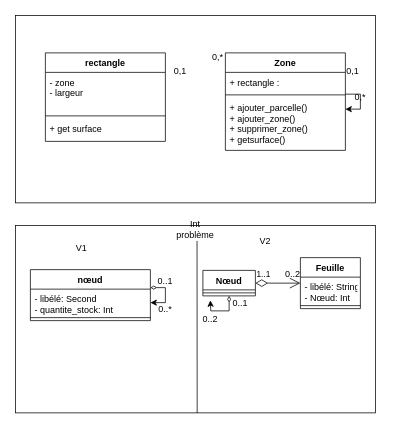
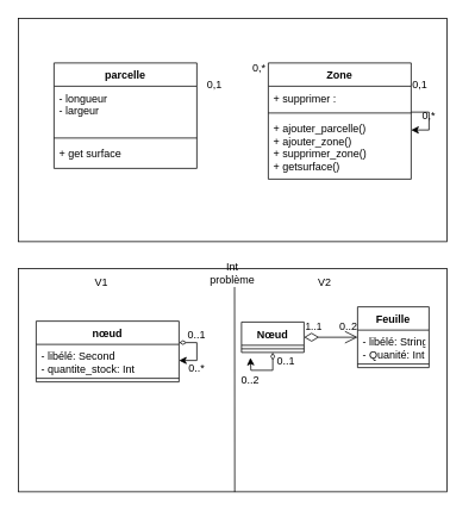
- <mxCell id="3" value="rectangle" style="swimlane;fontStyle=1;align=center;verticalAlign=top;childLayout=stackLayout;horizontal=1;startSize=26;horizontalStack=0;resizeParent=1;resizeParentMax=0;resizeLast=0;collapsible=1;marginBottom=0;fillColor=none;" vertex="1" parent="1"><mxGeometry x="60" y="70" width="160" height="118" as="geometry" /></mxCell>
+ <mxCell id="3" value="parcelle" style="swimlane;fontStyle=1;align=center;verticalAlign=top;childLayout=stackLayout;horizontal=1;startSize=26;horizontalStack=0;resizeParent=1;resizeParentMax=0;resizeLast=0;collapsible=1;marginBottom=0;fillColor=none;" vertex="1" parent="1"><mxGeometry x="60" y="70" width="160" height="118" as="geometry" /></mxCell>
- <mxCell id="4" value="- zone&#10;- largeur&#10;" style="text;strokeColor=none;fillColor=none;align=left;verticalAlign=top;spacingLeft=4;spacingRight=4;overflow=hidden;rotatable=0;points=[[0,0.5],[1,0.5]];portConstraint=eastwest;" vertex="1" parent="3"><mxGeometry y="26" width="160" height="54" as="geometry" /></mxCell>
+ <mxCell id="4" value="- longueur&#10;- largeur&#10;" style="text;strokeColor=none;fillColor=none;align=left;verticalAlign=top;spacingLeft=4;spacingRight=4;overflow=hidden;rotatable=0;points=[[0,0.5],[1,0.5]];portConstraint=eastwest;" vertex="1" parent="3"><mxGeometry y="26" width="160" height="54" as="geometry" /></mxCell>
- <mxCell id="8" value="+ rectangle :" style="text;strokeColor=none;fillColor=none;align=left;verticalAlign=top;spacingLeft=4;spacingRight=4;overflow=hidden;rotatable=0;points=[[0,0.5],[1,0.5]];portConstraint=eastwest;" vertex="1" parent="7"><mxGeometry y="26" width="160" height="26" as="geometry" /></mxCell>
+ <mxCell id="8" value="+ supprimer :" style="text;strokeColor=none;fillColor=none;align=left;verticalAlign=top;spacingLeft=4;spacingRight=4;overflow=hidden;rotatable=0;points=[[0,0.5],[1,0.5]];portConstraint=eastwest;" vertex="1" parent="7"><mxGeometry y="26" width="160" height="26" as="geometry" /></mxCell>
- <mxCell id="26" value="V2" style="text;strokeColor=none;fillColor=none;align=left;verticalAlign=middle;spacingLeft=4;spacingRight=4;overflow=hidden;points=[[0,0.5],[1,0.5]];portConstraint=eastwest;rotatable=0;" vertex="1" parent="1"><mxGeometry x="340" y="305" width="80" height="30" as="geometry" /></mxCell>
+ <mxCell id="26" value="V2" style="text;strokeColor=none;fillColor=none;align=left;verticalAlign=middle;spacingLeft=4;spacingRight=4;overflow=hidden;points=[[0,0.5],[1,0.5]];portConstraint=eastwest;rotatable=0;" vertex="1" parent="1"><mxGeometry x="350" y="300" width="80" height="30" as="geometry" /></mxCell>
- <mxCell id="25" value="V1" style="text;strokeColor=none;fillColor=none;align=left;verticalAlign=middle;spacingLeft=4;spacingRight=4;overflow=hidden;points=[[0,0.5],[1,0.5]];portConstraint=eastwest;rotatable=0;" vertex="1" parent="1"><mxGeometry x="95" y="315" width="80" height="30" as="geometry" /></mxCell>
+ <mxCell id="25" value="V1" style="text;strokeColor=none;fillColor=none;align=left;verticalAlign=middle;spacingLeft=4;spacingRight=4;overflow=hidden;points=[[0,0.5],[1,0.5]];portConstraint=eastwest;rotatable=0;" vertex="1" parent="1"><mxGeometry x="100" y="300" width="80" height="30" as="geometry" /></mxCell>
- <mxCell id="30" value="- libélé: String&#10;- Nœud: Int" style="text;strokeColor=none;fillColor=none;align=left;verticalAlign=top;spacingLeft=4;spacingRight=4;overflow=hidden;rotatable=0;points=[[0,0.5],[1,0.5]];portConstraint=eastwest;" vertex="1" parent="29"><mxGeometry y="26" width="80" height="34" as="geometry" /></mxCell>
+ <mxCell id="30" value="- libélé: String&#10;- Quanité: Int" style="text;strokeColor=none;fillColor=none;align=left;verticalAlign=top;spacingLeft=4;spacingRight=4;overflow=hidden;rotatable=0;points=[[0,0.5],[1,0.5]];portConstraint=eastwest;" vertex="1" parent="29"><mxGeometry y="26" width="80" height="34" as="geometry" /></mxCell>
